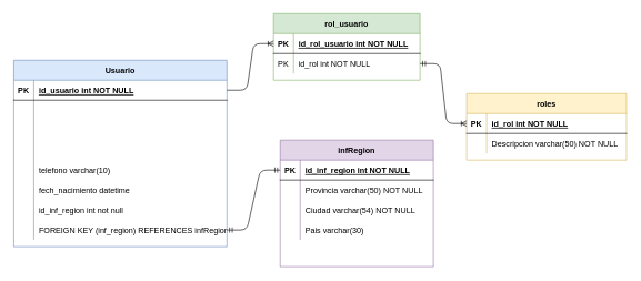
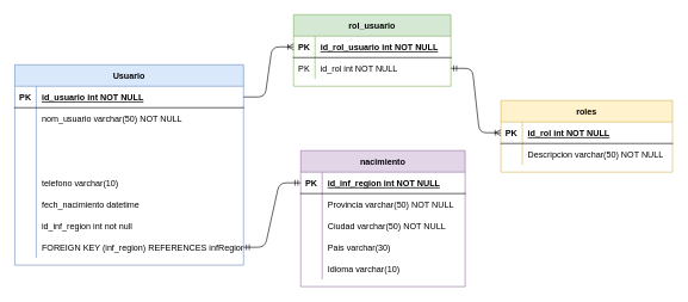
+ <mxCell id="38" value="nom_usuario&#09;varchar(50) NOT NULL" style="shape=partialRectangle;overflow=hidden;connectable=0;fillColor=none;top=0;left=0;bottom=0;right=0;align=left;spacingLeft=6;" vertex="1" parent="36"><mxGeometry x="30" width="290" height="30" as="geometry" /></mxCell>
- <mxCell id="2" value="infRegion" style="shape=table;startSize=30;container=1;collapsible=1;childLayout=tableLayout;fixedRows=1;rowLines=0;fontStyle=1;align=center;resizeLast=1;fillColor=#e1d5e7;strokeColor=#9673a6;" vertex="1" parent="1"><mxGeometry x="420" y="210" width="230" height="190" as="geometry" /></mxCell>
+ <mxCell id="2" value="nacimiento" style="shape=table;startSize=30;container=1;collapsible=1;childLayout=tableLayout;fixedRows=1;rowLines=0;fontStyle=1;align=center;resizeLast=1;fillColor=#e1d5e7;strokeColor=#9673a6;" vertex="1" parent="1"><mxGeometry x="420" y="210" width="230" height="190" as="geometry" /></mxCell>
- <mxCell id="11" value="Ciudad&#09;varchar(54) NOT NULL" style="shape=partialRectangle;overflow=hidden;connectable=0;fillColor=none;top=0;left=0;bottom=0;right=0;align=left;spacingLeft=6;" vertex="1" parent="9"><mxGeometry x="30" width="200" height="30" as="geometry" /></mxCell>
+ <mxCell id="11" value="Ciudad&#09;varchar(50) NOT NULL" style="shape=partialRectangle;overflow=hidden;connectable=0;fillColor=none;top=0;left=0;bottom=0;right=0;align=left;spacingLeft=6;" vertex="1" parent="9"><mxGeometry x="30" width="200" height="30" as="geometry" /></mxCell>
+ <mxCell id="17" value="Idioma&#09;varchar(10)" style="shape=partialRectangle;overflow=hidden;connectable=0;fillColor=none;top=0;left=0;bottom=0;right=0;align=left;spacingLeft=6;" vertex="1" parent="15"><mxGeometry x="30" width="200" height="30" as="geometry" /></mxCell>
